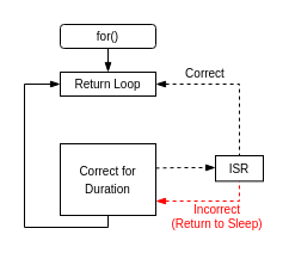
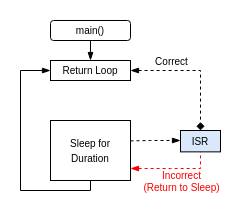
- <mxCell id="2" value="&lt;font style=&quot;font-size: 10px;&quot;&gt;for()&lt;/font&gt;" style="rounded=1;whiteSpace=wrap;html=1;" parent="1" vertex="1"><mxGeometry x="50" y="20" width="80" height="20" as="geometry" /></mxCell>
+ <mxCell id="2" value="&lt;font style=&quot;font-size: 10px;&quot;&gt;main()&lt;/font&gt;" style="rounded=1;whiteSpace=wrap;html=1;" parent="1" vertex="1"><mxGeometry x="50" y="20" width="80" height="20" as="geometry" /></mxCell>
- <mxCell id="10" value="" style="endArrow=none;dashed=1;html=1;rounded=0;fontSize=8;targetPerimeterSpacing=0;jumpSize=6;entryX=0.5;entryY=0;entryDx=0;entryDy=0;startArrow=blockThin;startFill=1;exitX=1;exitY=0.5;exitDx=0;exitDy=0;" parent="1" source="4" target="7" edge="1"><mxGeometry width="50" height="50" relative="1" as="geometry"><mxPoint x="90" y="160" as="sourcePoint" /><mxPoint x="190" y="150" as="targetPoint" /><Array as="points"><mxPoint x="200" y="70" /></Array></mxGeometry></mxCell>
+ <mxCell id="10" value="" style="endArrow=diamond;dashed=1;html=1;rounded=0;fontSize=8;targetPerimeterSpacing=0;jumpSize=6;entryX=0.5;entryY=0;entryDx=0;entryDy=0;startArrow=blockThin;startFill=1;exitX=1;exitY=0.5;exitDx=0;exitDy=0;" parent="1" source="4" target="7" edge="1"><mxGeometry width="50" height="50" relative="1" as="geometry"><mxPoint x="90" y="160" as="sourcePoint" /><mxPoint x="190" y="150" as="targetPoint" /><Array as="points"><mxPoint x="200" y="70" /></Array></mxGeometry></mxCell>
- <mxCell id="7" value="&lt;font style=&quot;font-size: 10px;&quot;&gt;ISR&lt;/font&gt;" style="rounded=0;whiteSpace=wrap;html=1;" parent="1" vertex="1"><mxGeometry x="180" y="130" width="40" height="21.36" as="geometry" /></mxCell>
+ <mxCell id="7" value="&lt;font style=&quot;font-size: 10px;&quot;&gt;ISR&lt;/font&gt;" style="rounded=0;whiteSpace=wrap;html=1;fillColor=#dae8fc;" parent="1" vertex="1"><mxGeometry x="180" y="130" width="40" height="21.36" as="geometry" /></mxCell>
- <mxCell id="6" value="&lt;font style=&quot;font-size: 10px;&quot;&gt;Correct for Duration&lt;/font&gt;" style="rounded=0;whiteSpace=wrap;html=1;" parent="1" vertex="1"><mxGeometry x="50" y="120" width="80" height="60" as="geometry" /></mxCell>
+ <mxCell id="6" value="&lt;font style=&quot;font-size: 10px;&quot;&gt;Sleep for Duration&lt;/font&gt;" style="rounded=0;whiteSpace=wrap;html=1;" parent="1" vertex="1"><mxGeometry x="50" y="120" width="80" height="60" as="geometry" /></mxCell>
